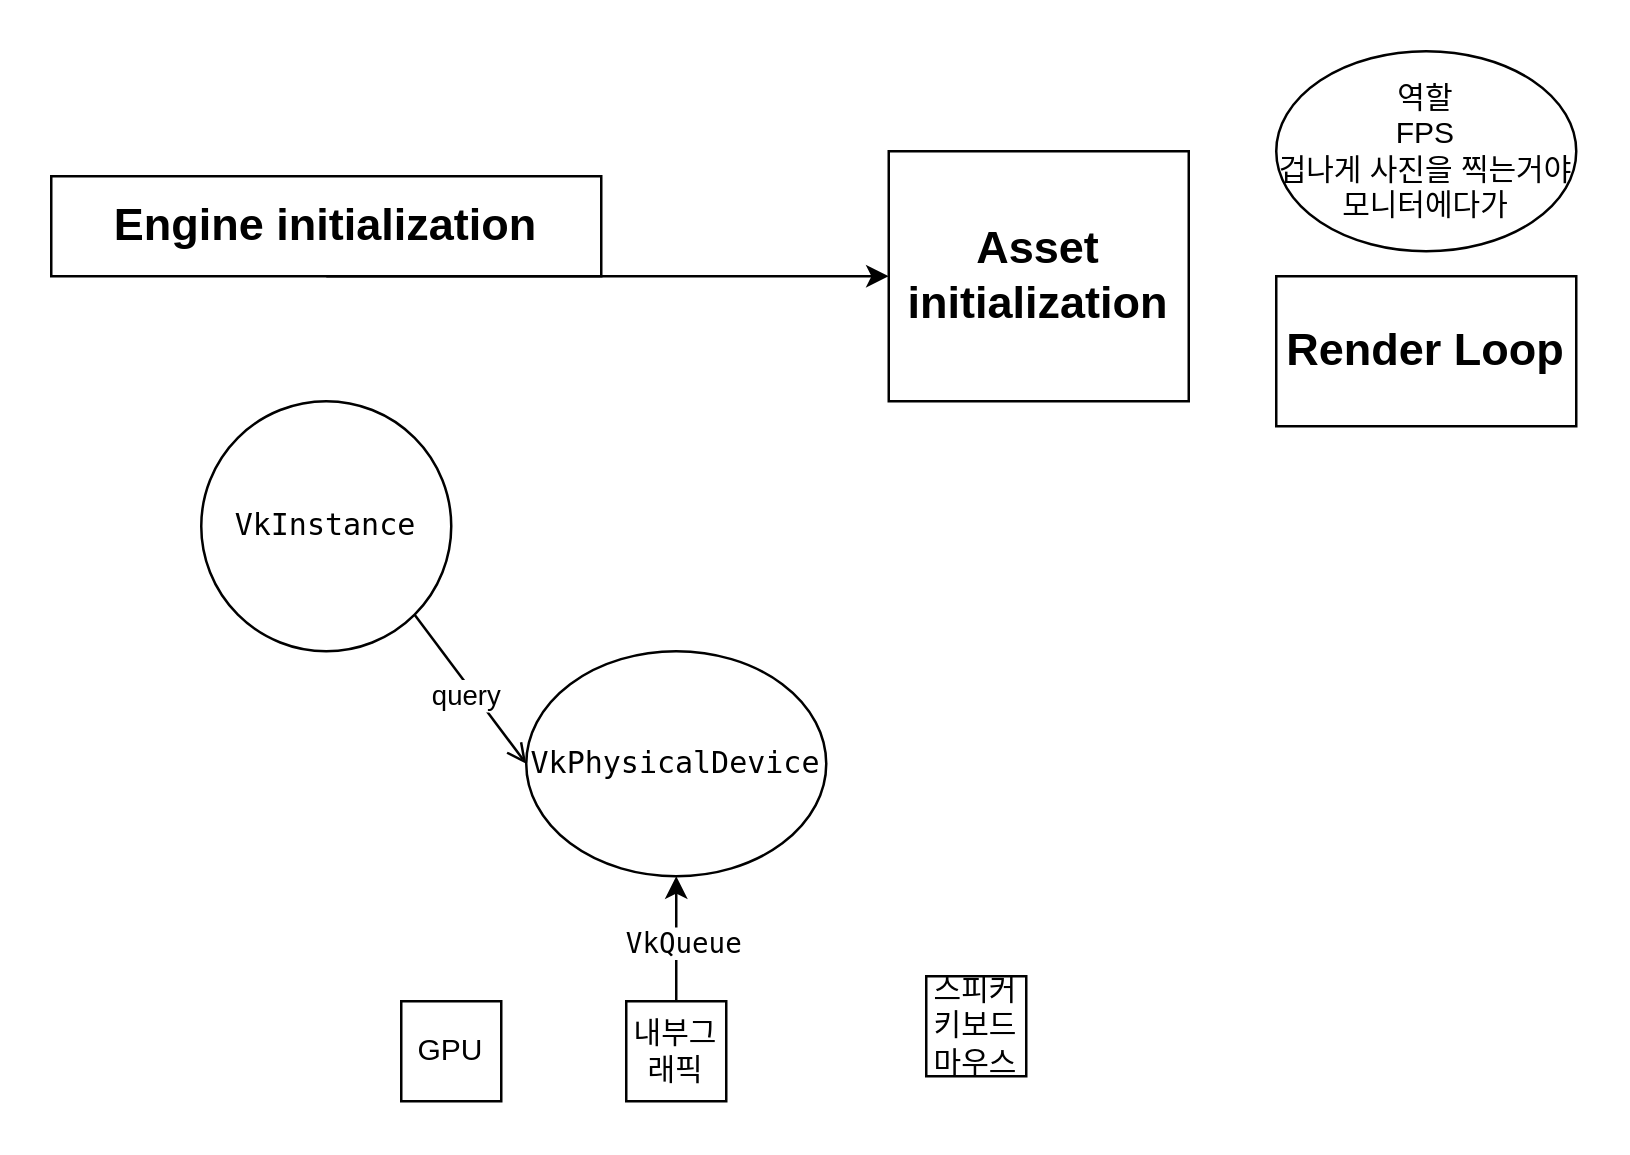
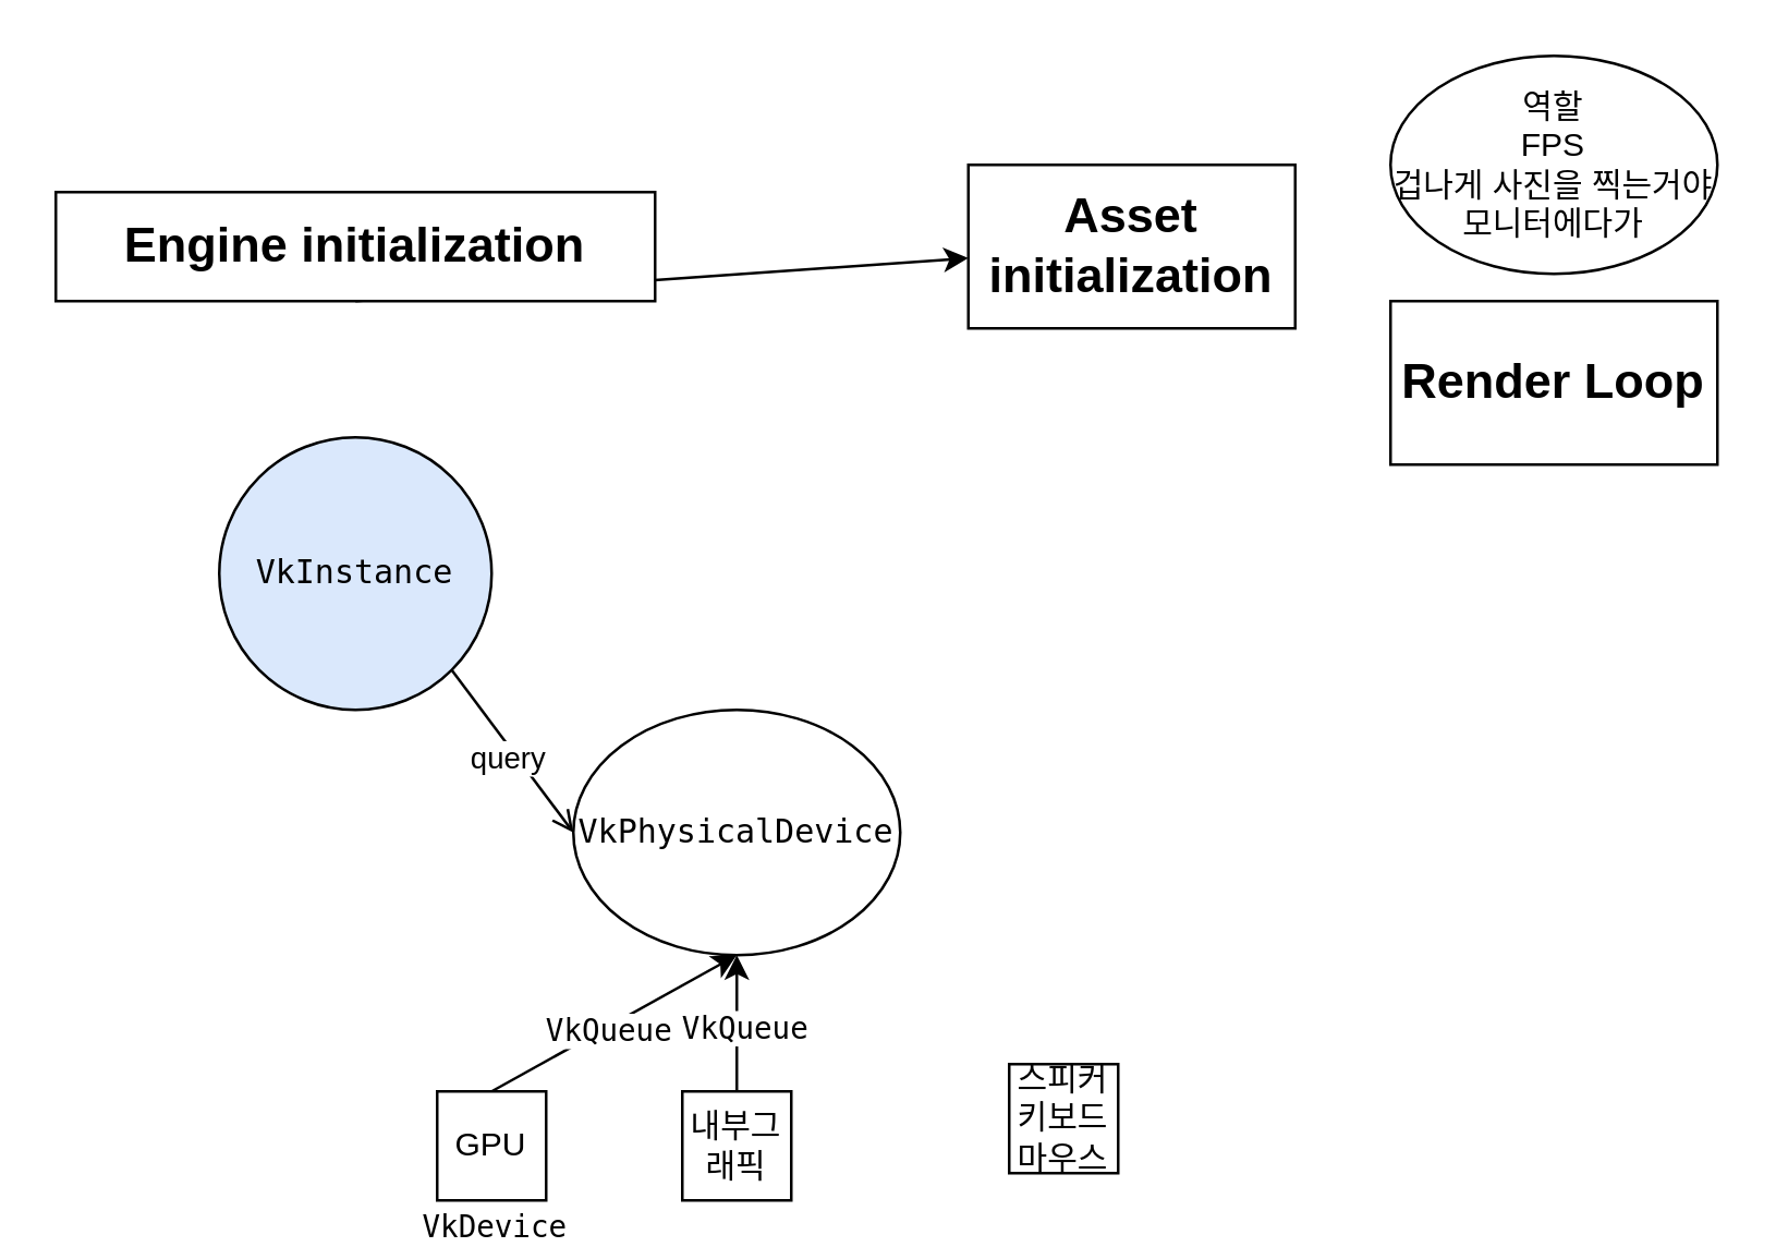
- <mxCell id="4" value="&lt;h2 id=&quot;asset-initialization&quot;&gt;Asset initialization&lt;/h2&gt;" style="rounded=0;whiteSpace=wrap;html=1;" vertex="1" parent="1"><mxGeometry x="355" y="60" width="120" height="100" as="geometry" /></mxCell>
+ <mxCell id="4" value="&lt;h2 id=&quot;asset-initialization&quot;&gt;Asset initialization&lt;/h2&gt;" style="rounded=0;whiteSpace=wrap;html=1;" vertex="1" parent="1"><mxGeometry x="355" y="60" width="120" height="60" as="geometry" /></mxCell>
- <mxCell id="9" value="&lt;code class=&quot;language-plaintext highlighter-rouge&quot;&gt;VkInstance&lt;/code&gt;" style="ellipse;whiteSpace=wrap;html=1;aspect=fixed;" vertex="1" parent="1"><mxGeometry x="80" y="160" width="100" height="100" as="geometry" /></mxCell>
+ <mxCell id="9" value="&lt;code class=&quot;language-plaintext highlighter-rouge&quot;&gt;VkInstance&lt;/code&gt;" style="ellipse;whiteSpace=wrap;html=1;aspect=fixed;fillColor=#dae8fc;" vertex="1" parent="1"><mxGeometry x="80" y="160" width="100" height="100" as="geometry" /></mxCell>
+ <mxCell id="11" style="edgeStyle=none;html=1;exitX=0.5;exitY=0;exitDx=0;exitDy=0;entryX=0.5;entryY=1;entryDx=0;entryDy=0;" edge="1" parent="1" source="14" target="10"><mxGeometry relative="1" as="geometry" /></mxCell>
+ <mxCell id="12" value="&lt;code class=&quot;language-plaintext highlighter-rouge&quot;&gt;VkDevice&lt;/code&gt;" style="edgeLabel;html=1;align=center;verticalAlign=middle;resizable=0;points=[];" vertex="1" connectable="0" parent="11"><mxGeometry x="-0.081" y="-2" relative="1" as="geometry"><mxPoint x="-42" y="71" as="offset" /></mxGeometry></mxCell>
+ <mxCell id="13" value="&lt;code class=&quot;language-plaintext highlighter-rouge&quot;&gt;VkQueue&lt;/code&gt;" style="edgeLabel;html=1;align=center;verticalAlign=middle;resizable=0;points=[];" vertex="1" connectable="0" parent="11"><mxGeometry x="-0.065" y="-1" relative="1" as="geometry"><mxPoint as="offset" /></mxGeometry></mxCell>
